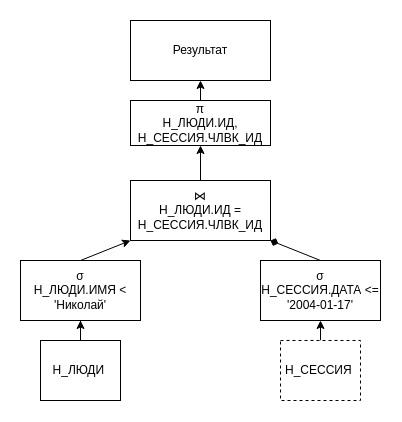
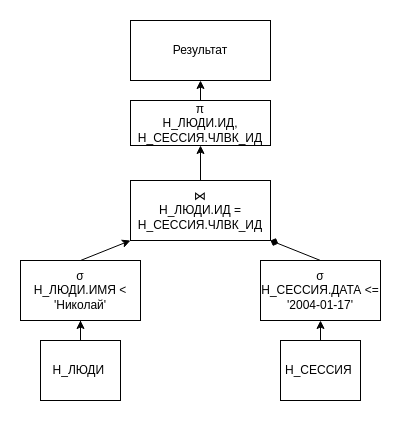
- <mxCell id="5" value="Н_СЕССИЯ&amp;nbsp;" style="rounded=0;whiteSpace=wrap;html=1;dashed=1;" parent="1" vertex="1"><mxGeometry x="280" y="340" width="80" height="60" as="geometry" /></mxCell>
+ <mxCell id="5" value="Н_СЕССИЯ&amp;nbsp;" style="rounded=0;whiteSpace=wrap;html=1;" parent="1" vertex="1"><mxGeometry x="280" y="340" width="80" height="60" as="geometry" /></mxCell>
